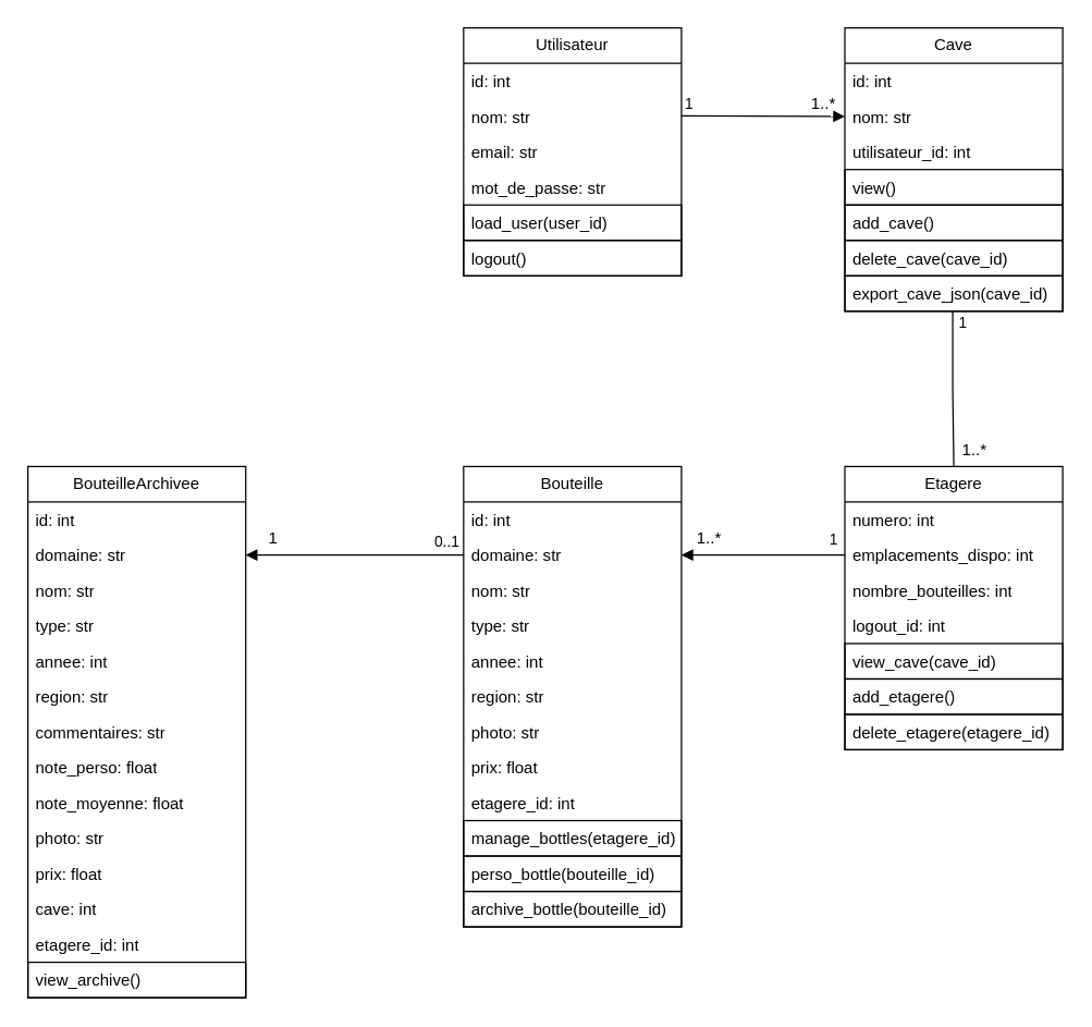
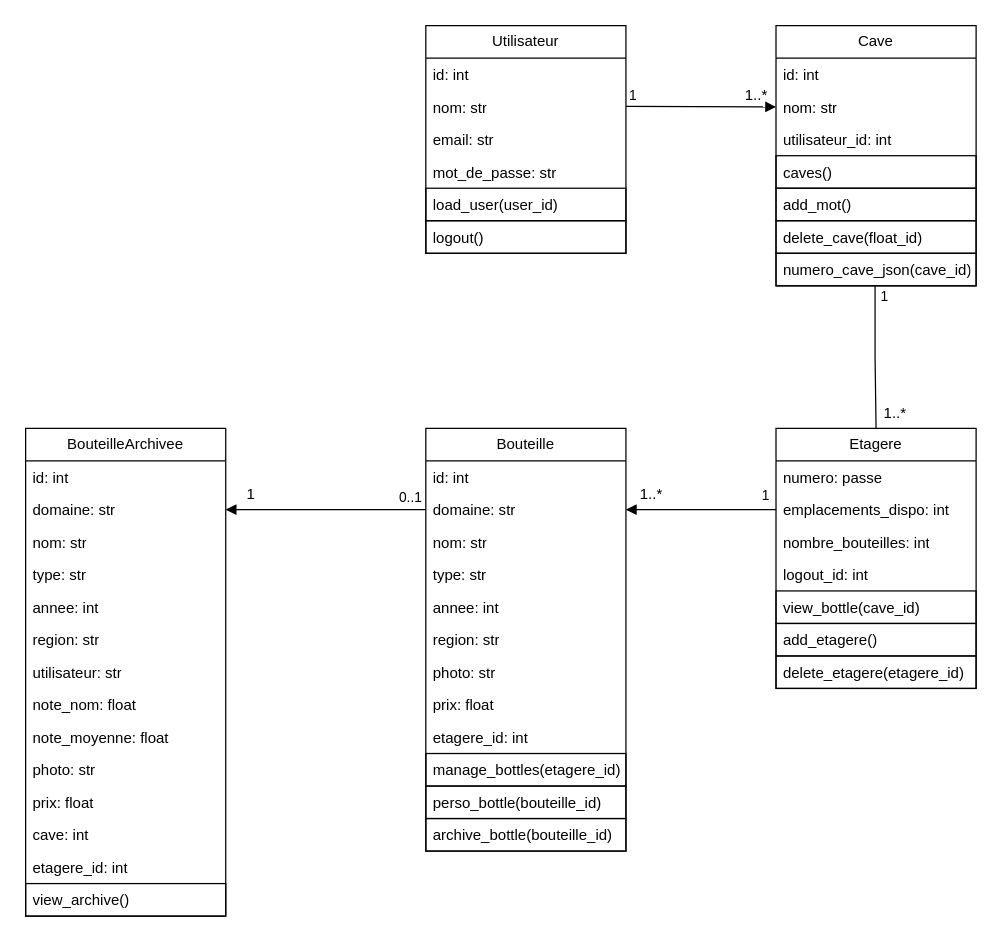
- <mxCell id="13" value="view()" style="text;strokeColor=default;fillColor=none;align=left;verticalAlign=top;spacingLeft=4;spacingRight=4;overflow=hidden;rotatable=0;points=[[0,0.5],[1,0.5]];portConstraint=eastwest;whiteSpace=wrap;html=1;" vertex="1" parent="9"><mxGeometry y="104" width="160" height="26" as="geometry" /></mxCell>
+ <mxCell id="13" value="caves()" style="text;strokeColor=default;fillColor=none;align=left;verticalAlign=top;spacingLeft=4;spacingRight=4;overflow=hidden;rotatable=0;points=[[0,0.5],[1,0.5]];portConstraint=eastwest;whiteSpace=wrap;html=1;" vertex="1" parent="9"><mxGeometry y="104" width="160" height="26" as="geometry" /></mxCell>
- <mxCell id="14" value="add_cave()" style="text;strokeColor=default;fillColor=none;align=left;verticalAlign=top;spacingLeft=4;spacingRight=4;overflow=hidden;rotatable=0;points=[[0,0.5],[1,0.5]];portConstraint=eastwest;whiteSpace=wrap;html=1;" vertex="1" parent="9"><mxGeometry y="130" width="160" height="26" as="geometry" /></mxCell>
+ <mxCell id="14" value="add_mot()" style="text;strokeColor=default;fillColor=none;align=left;verticalAlign=top;spacingLeft=4;spacingRight=4;overflow=hidden;rotatable=0;points=[[0,0.5],[1,0.5]];portConstraint=eastwest;whiteSpace=wrap;html=1;" vertex="1" parent="9"><mxGeometry y="130" width="160" height="26" as="geometry" /></mxCell>
- <mxCell id="15" value="delete_cave(cave_id)" style="text;strokeColor=default;fillColor=none;align=left;verticalAlign=top;spacingLeft=4;spacingRight=4;overflow=hidden;rotatable=0;points=[[0,0.5],[1,0.5]];portConstraint=eastwest;whiteSpace=wrap;html=1;" vertex="1" parent="9"><mxGeometry y="156" width="160" height="26" as="geometry" /></mxCell>
+ <mxCell id="15" value="delete_cave(float_id)" style="text;strokeColor=default;fillColor=none;align=left;verticalAlign=top;spacingLeft=4;spacingRight=4;overflow=hidden;rotatable=0;points=[[0,0.5],[1,0.5]];portConstraint=eastwest;whiteSpace=wrap;html=1;" vertex="1" parent="9"><mxGeometry y="156" width="160" height="26" as="geometry" /></mxCell>
- <mxCell id="16" value="export_cave_json(cave_id)" style="text;strokeColor=default;fillColor=none;align=left;verticalAlign=top;spacingLeft=4;spacingRight=4;overflow=hidden;rotatable=0;points=[[0,0.5],[1,0.5]];portConstraint=eastwest;whiteSpace=wrap;html=1;" vertex="1" parent="9"><mxGeometry y="182" width="160" height="26" as="geometry" /></mxCell>
+ <mxCell id="16" value="numero_cave_json(cave_id)" style="text;strokeColor=default;fillColor=none;align=left;verticalAlign=top;spacingLeft=4;spacingRight=4;overflow=hidden;rotatable=0;points=[[0,0.5],[1,0.5]];portConstraint=eastwest;whiteSpace=wrap;html=1;" vertex="1" parent="9"><mxGeometry y="182" width="160" height="26" as="geometry" /></mxCell>
- <mxCell id="18" value="numero: int" style="text;strokeColor=none;fillColor=none;align=left;verticalAlign=top;spacingLeft=4;spacingRight=4;overflow=hidden;rotatable=0;points=[[0,0.5],[1,0.5]];portConstraint=eastwest;whiteSpace=wrap;html=1;" parent="17" vertex="1"><mxGeometry y="26" width="160" height="26" as="geometry" /></mxCell>
+ <mxCell id="18" value="numero: passe" style="text;strokeColor=none;fillColor=none;align=left;verticalAlign=top;spacingLeft=4;spacingRight=4;overflow=hidden;rotatable=0;points=[[0,0.5],[1,0.5]];portConstraint=eastwest;whiteSpace=wrap;html=1;" parent="17" vertex="1"><mxGeometry y="26" width="160" height="26" as="geometry" /></mxCell>
- <mxCell id="22" value="view_cave(cave_id)" style="text;strokeColor=default;fillColor=none;align=left;verticalAlign=top;spacingLeft=4;spacingRight=4;overflow=hidden;rotatable=0;points=[[0,0.5],[1,0.5]];portConstraint=eastwest;whiteSpace=wrap;html=1;" vertex="1" parent="17"><mxGeometry y="130" width="160" height="26" as="geometry" /></mxCell>
+ <mxCell id="22" value="view_bottle(cave_id)" style="text;strokeColor=default;fillColor=none;align=left;verticalAlign=top;spacingLeft=4;spacingRight=4;overflow=hidden;rotatable=0;points=[[0,0.5],[1,0.5]];portConstraint=eastwest;whiteSpace=wrap;html=1;" vertex="1" parent="17"><mxGeometry y="130" width="160" height="26" as="geometry" /></mxCell>
- <mxCell id="54" value="commentaires: str" style="text;strokeColor=none;fillColor=none;align=left;verticalAlign=top;spacingLeft=4;spacingRight=4;overflow=hidden;rotatable=0;points=[[0,0.5],[1,0.5]];portConstraint=eastwest;whiteSpace=wrap;html=1;" parent="47" vertex="1"><mxGeometry y="182" width="160" height="26" as="geometry" /></mxCell>
+ <mxCell id="54" value="utilisateur: str" style="text;strokeColor=none;fillColor=none;align=left;verticalAlign=top;spacingLeft=4;spacingRight=4;overflow=hidden;rotatable=0;points=[[0,0.5],[1,0.5]];portConstraint=eastwest;whiteSpace=wrap;html=1;" parent="47" vertex="1"><mxGeometry y="182" width="160" height="26" as="geometry" /></mxCell>
- <mxCell id="55" value="note_perso: float" style="text;strokeColor=none;fillColor=none;align=left;verticalAlign=top;spacingLeft=4;spacingRight=4;overflow=hidden;rotatable=0;points=[[0,0.5],[1,0.5]];portConstraint=eastwest;whiteSpace=wrap;html=1;" parent="47" vertex="1"><mxGeometry y="208" width="160" height="26" as="geometry" /></mxCell>
+ <mxCell id="55" value="note_nom: float" style="text;strokeColor=none;fillColor=none;align=left;verticalAlign=top;spacingLeft=4;spacingRight=4;overflow=hidden;rotatable=0;points=[[0,0.5],[1,0.5]];portConstraint=eastwest;whiteSpace=wrap;html=1;" parent="47" vertex="1"><mxGeometry y="208" width="160" height="26" as="geometry" /></mxCell>
